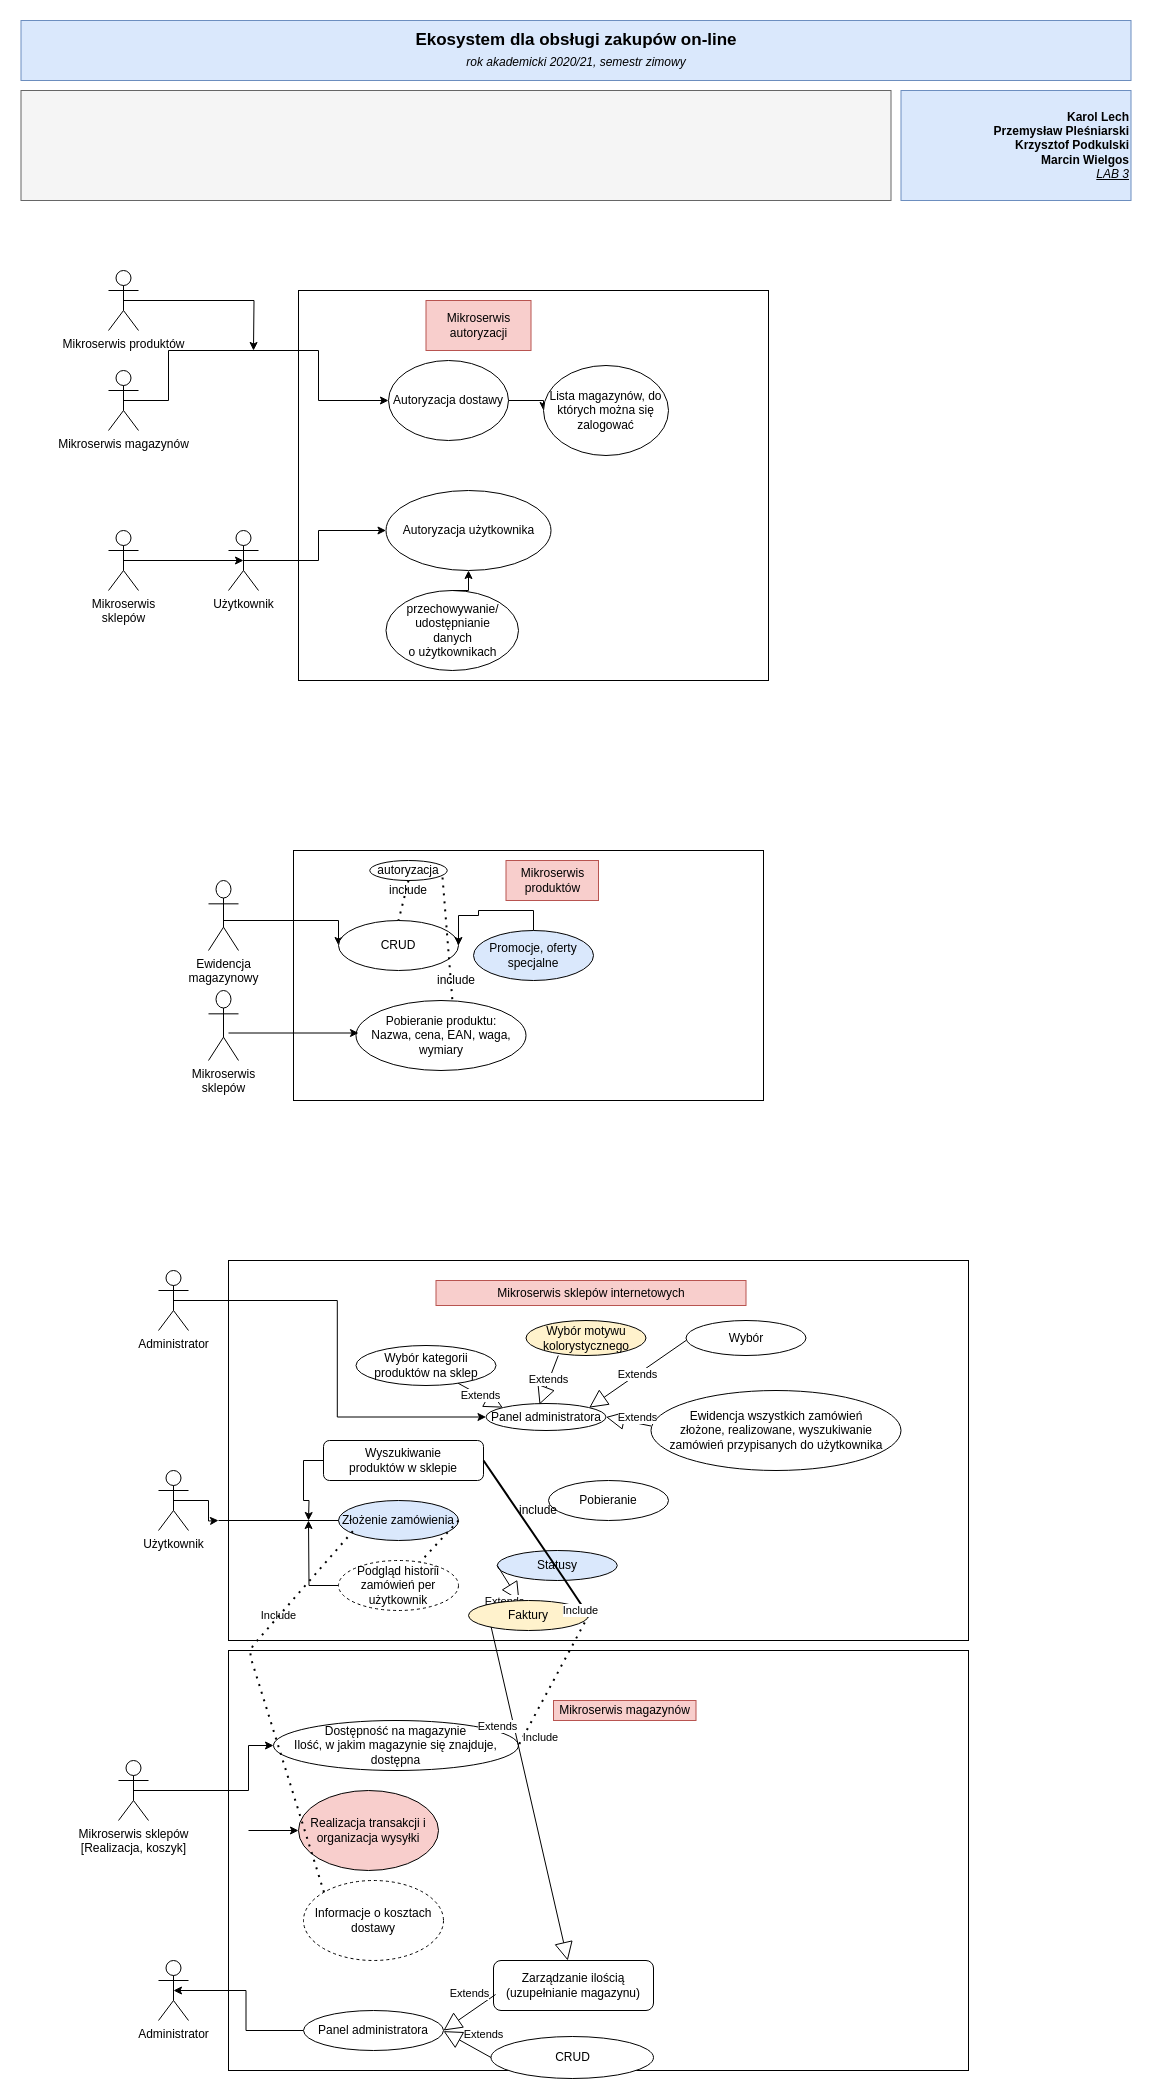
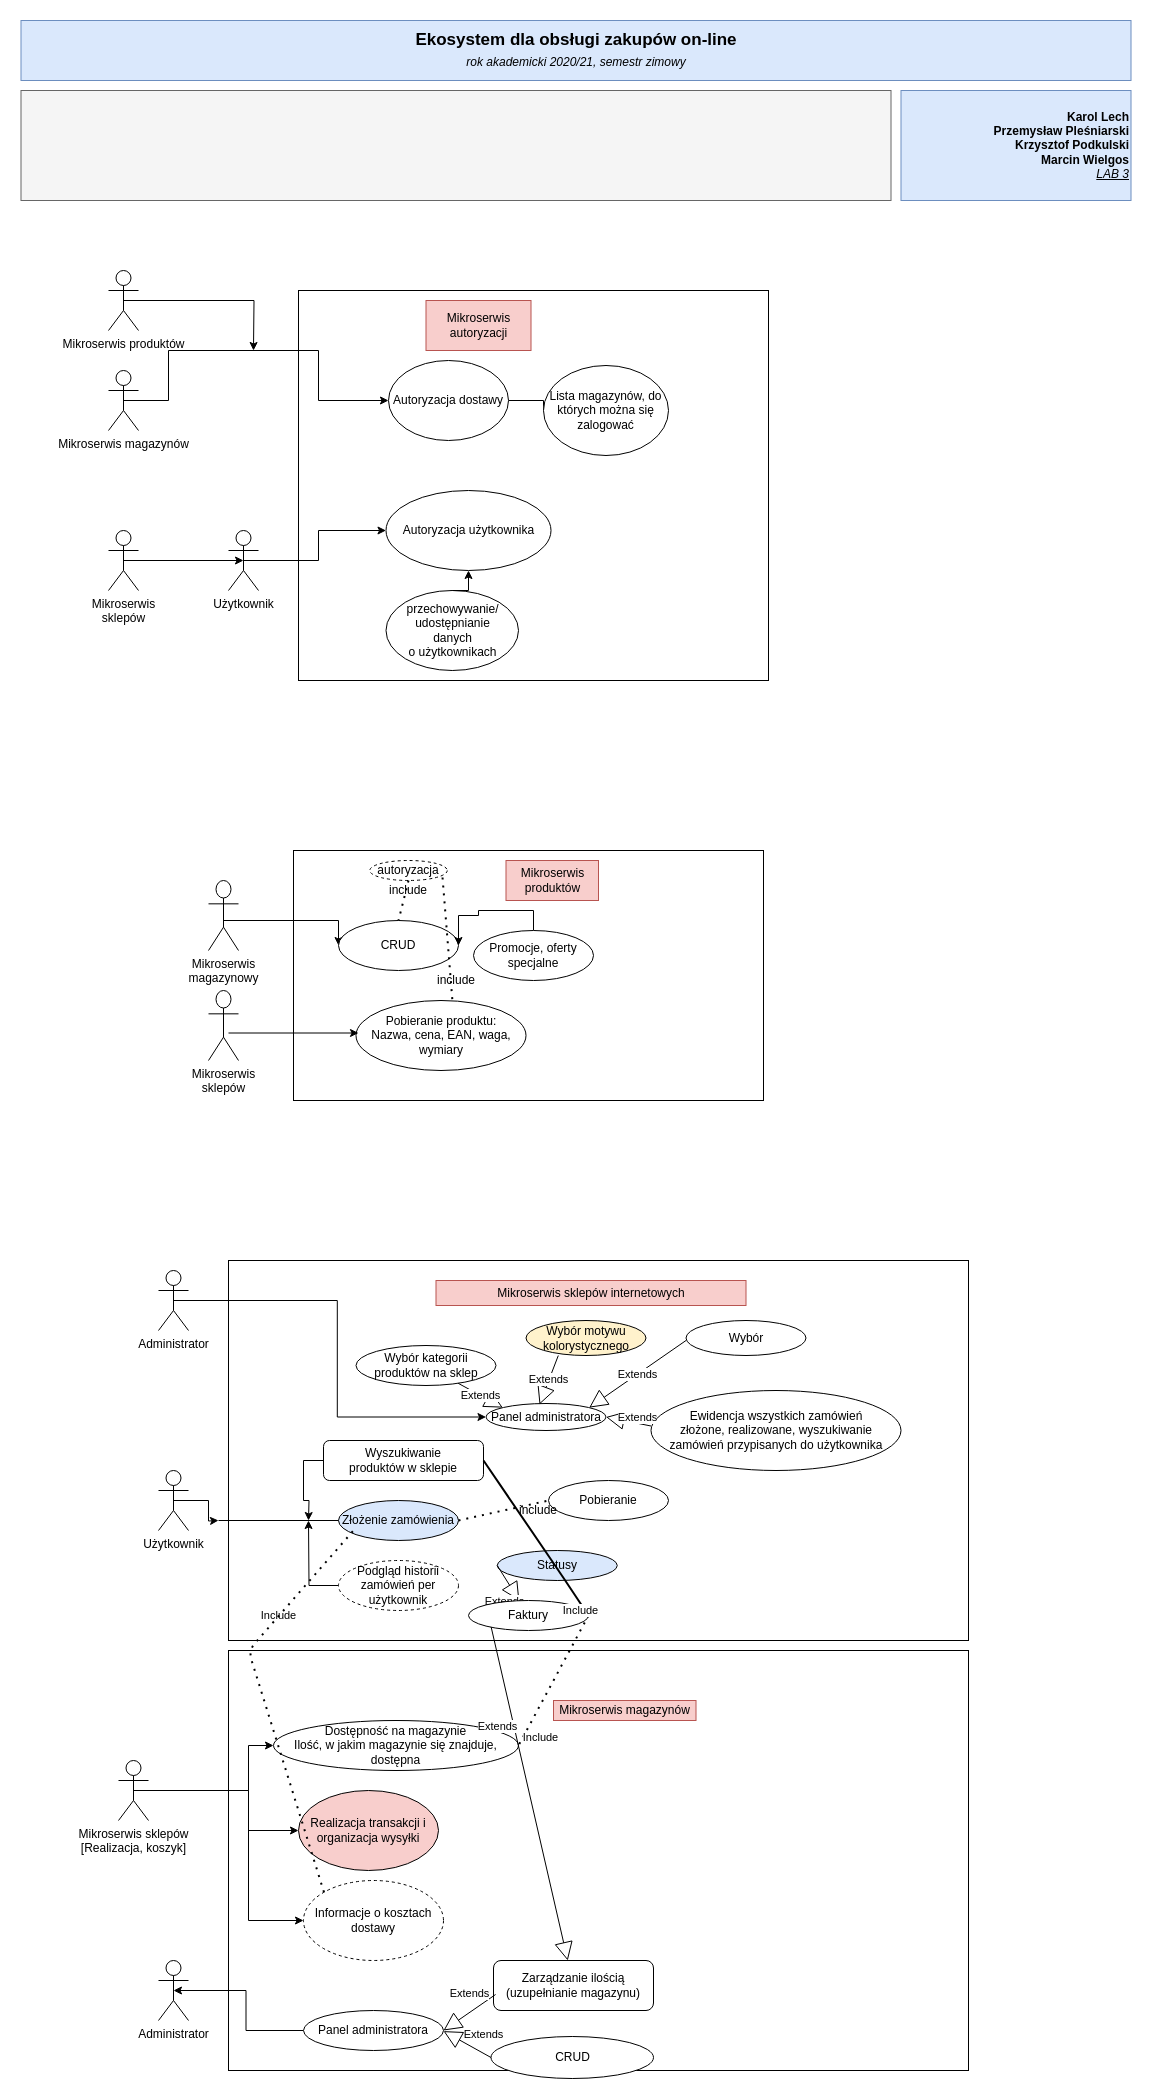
- <mxCell id="13" style="edgeStyle=orthogonalEdgeStyle;rounded=0;orthogonalLoop=1;jettySize=auto;html=1;exitX=1;exitY=0.5;exitDx=0;exitDy=0;entryX=0;entryY=0.5;entryDx=0;entryDy=0;" parent="1" source="14" target="15" edge="1"><mxGeometry relative="1" as="geometry" /></mxCell>
+ <mxCell id="13" style="edgeStyle=orthogonalEdgeStyle;rounded=0;orthogonalLoop=1;jettySize=auto;html=1;exitX=1;exitY=0.5;exitDx=0;exitDy=0;entryX=0;entryY=0.5;entryDx=0;entryDy=0;endArrow=none;" parent="1" source="14" target="15" edge="1"><mxGeometry relative="1" as="geometry" /></mxCell>
- <mxCell id="64" value="autoryzacja" style="ellipse;whiteSpace=wrap;html=1;" vertex="1" parent="1"><mxGeometry x="369.25" y="860" width="77.5" height="20" as="geometry" /></mxCell>
+ <mxCell id="64" value="autoryzacja" style="ellipse;whiteSpace=wrap;html=1;dashed=1;" vertex="1" parent="1"><mxGeometry x="369.25" y="860" width="77.5" height="20" as="geometry" /></mxCell>
- <mxCell id="27" value="Promocje, oferty specjalne" style="ellipse;whiteSpace=wrap;html=1;fillColor=#dae8fc;" parent="1" vertex="1"><mxGeometry x="473" y="930" width="120" height="50" as="geometry" /></mxCell>
+ <mxCell id="27" value="Promocje, oferty specjalne" style="ellipse;whiteSpace=wrap;html=1;" parent="1" vertex="1"><mxGeometry x="473" y="930" width="120" height="50" as="geometry" /></mxCell>
- <mxCell id="62" value="Ewidencja&lt;br&gt;magazynowy" style="shape=umlActor;verticalLabelPosition=bottom;verticalAlign=top;html=1;outlineConnect=0;" vertex="1" parent="1"><mxGeometry x="208" y="880" width="30" height="70" as="geometry" /></mxCell>
+ <mxCell id="62" value="Mikroserwis&lt;br&gt;magazynowy" style="shape=umlActor;verticalLabelPosition=bottom;verticalAlign=top;html=1;outlineConnect=0;" vertex="1" parent="1"><mxGeometry x="208" y="880" width="30" height="70" as="geometry" /></mxCell>
- <mxCell id="79" value="" style="endArrow=none;dashed=1;html=1;dashPattern=1 3;strokeWidth=2;exitX=1;exitY=0.5;exitDx=0;exitDy=0;" edge="1" parent="1" source="44" target="41"><mxGeometry width="50" height="50" relative="1" as="geometry"><mxPoint x="458" y="1525" as="sourcePoint" /><mxPoint x="508" y="1475" as="targetPoint" /></mxGeometry></mxCell>
+ <mxCell id="79" value="" style="endArrow=none;dashed=1;html=1;dashPattern=1 3;strokeWidth=2;entryX=0;entryY=0.5;entryDx=0;entryDy=0;exitX=1;exitY=0.5;exitDx=0;exitDy=0;" edge="1" parent="1" source="44" target="39"><mxGeometry width="50" height="50" relative="1" as="geometry"><mxPoint x="458" y="1525" as="sourcePoint" /><mxPoint x="508" y="1475" as="targetPoint" /></mxGeometry></mxCell>
- <mxCell id="76" value="Faktury" style="ellipse;whiteSpace=wrap;html=1;fillColor=#fff2cc;" parent="1" vertex="1"><mxGeometry x="468" y="1600" width="120" height="30" as="geometry" /></mxCell>
+ <mxCell id="76" value="Faktury" style="ellipse;whiteSpace=wrap;html=1;" parent="1" vertex="1"><mxGeometry x="468" y="1600" width="120" height="30" as="geometry" /></mxCell>
+ <mxCell id="58" style="edgeStyle=orthogonalEdgeStyle;rounded=0;orthogonalLoop=1;jettySize=auto;html=1;exitX=0.5;exitY=0.5;exitDx=0;exitDy=0;exitPerimeter=0;entryX=0;entryY=0.5;entryDx=0;entryDy=0;" parent="1" source="59" target="52" edge="1"><mxGeometry relative="1" as="geometry"><Array as="points"><mxPoint x="248" y="1790" /><mxPoint x="248" y="1920" /></Array></mxGeometry></mxCell>
